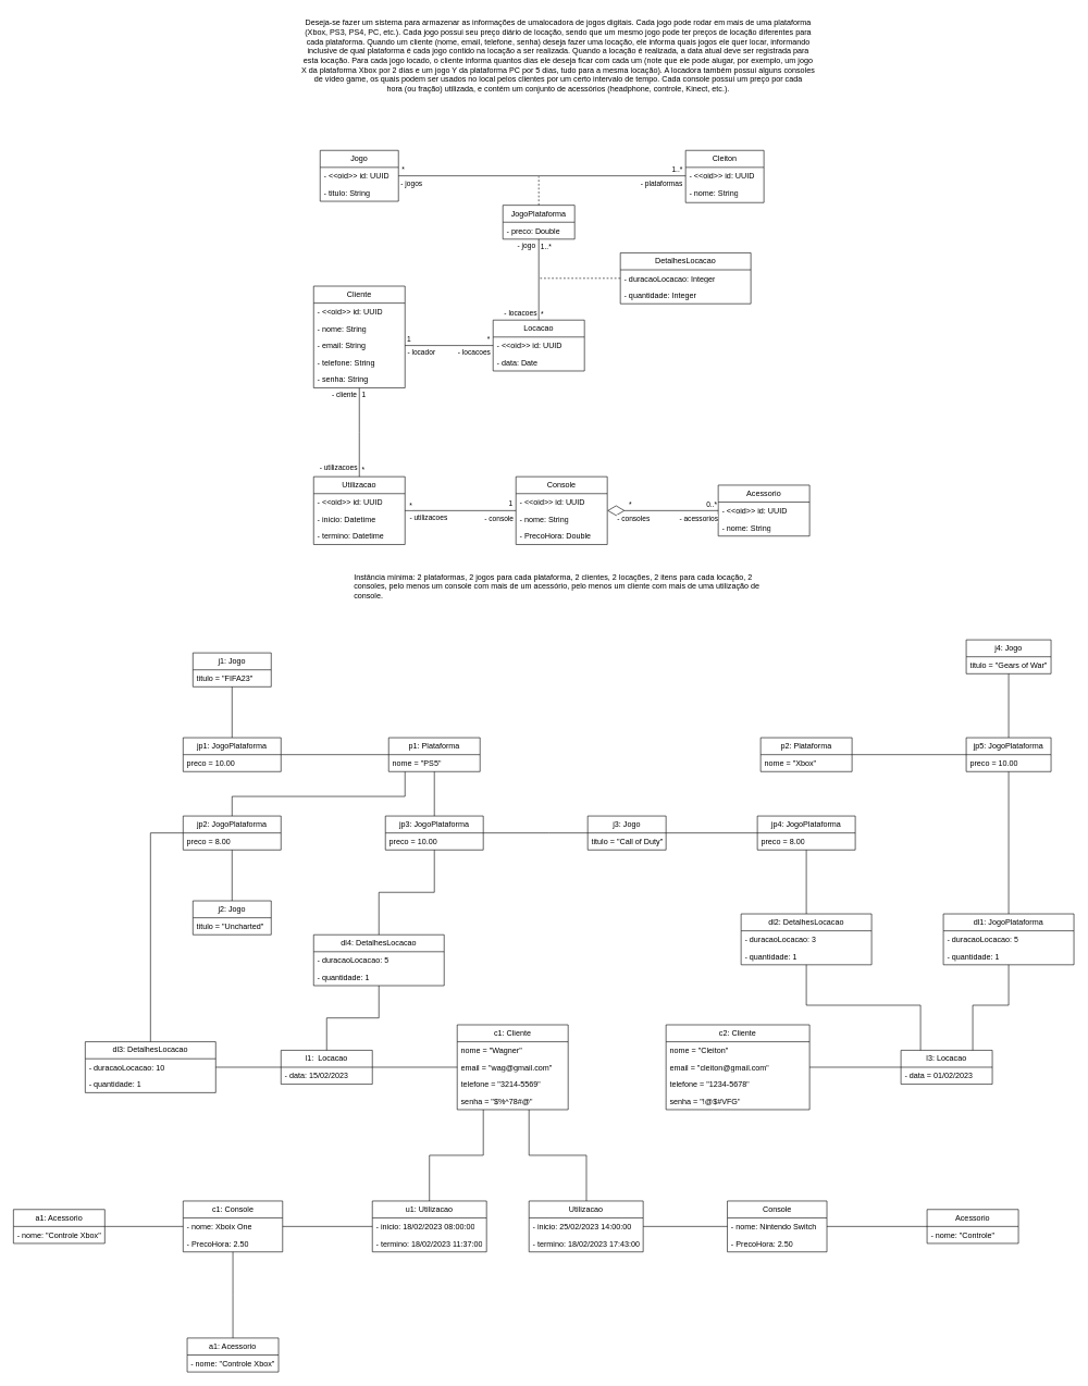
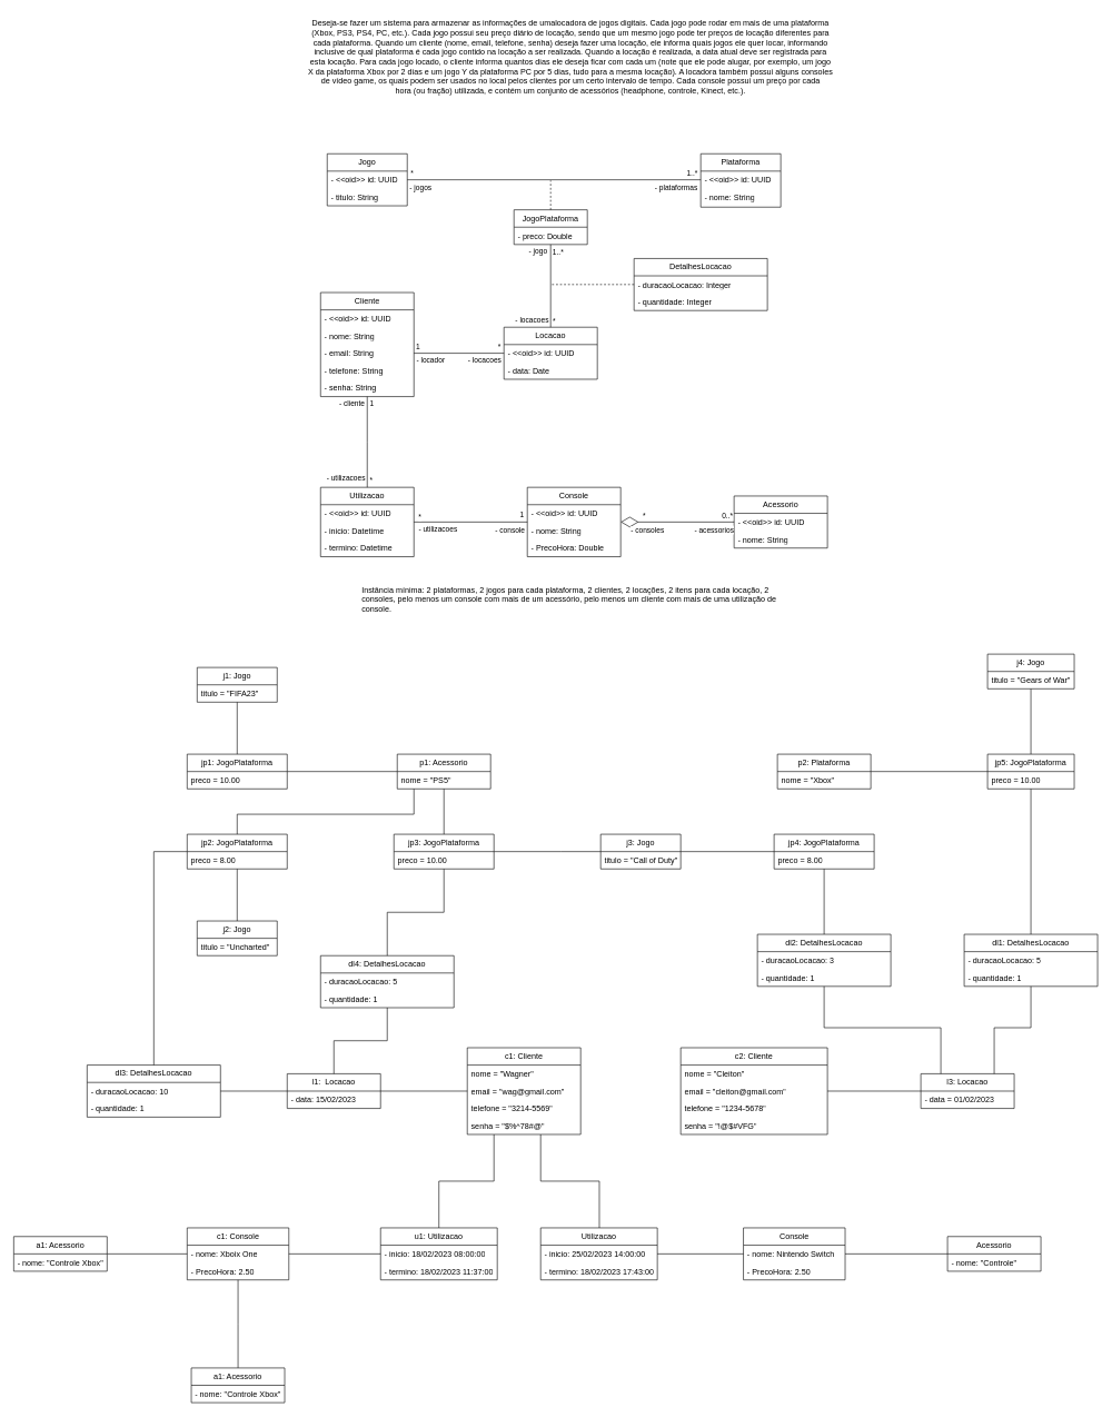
- <mxCell id="7" value="Cleiton" style="swimlane;fontStyle=0;childLayout=stackLayout;horizontal=1;startSize=26;fillColor=none;horizontalStack=0;resizeParent=1;resizeParentMax=0;resizeLast=0;collapsible=1;marginBottom=0;whiteSpace=wrap;html=1;" vertex="1" parent="1"><mxGeometry x="1050" y="230" width="120" height="80" as="geometry" /></mxCell>
+ <mxCell id="7" value="Plataforma" style="swimlane;fontStyle=0;childLayout=stackLayout;horizontal=1;startSize=26;fillColor=none;horizontalStack=0;resizeParent=1;resizeParentMax=0;resizeLast=0;collapsible=1;marginBottom=0;whiteSpace=wrap;html=1;" vertex="1" parent="1"><mxGeometry x="1050" y="230" width="120" height="80" as="geometry" /></mxCell>
- <mxCell id="67" value="p1: Plataforma" style="swimlane;fontStyle=0;childLayout=stackLayout;horizontal=1;startSize=26;fillColor=none;horizontalStack=0;resizeParent=1;resizeParentMax=0;resizeLast=0;collapsible=1;marginBottom=0;whiteSpace=wrap;html=1;" vertex="1" parent="1"><mxGeometry x="595" y="1130" width="140" height="52" as="geometry" /></mxCell>
+ <mxCell id="67" value="p1: Acessorio" style="swimlane;fontStyle=0;childLayout=stackLayout;horizontal=1;startSize=26;fillColor=none;horizontalStack=0;resizeParent=1;resizeParentMax=0;resizeLast=0;collapsible=1;marginBottom=0;whiteSpace=wrap;html=1;" vertex="1" parent="1"><mxGeometry x="595" y="1130" width="140" height="52" as="geometry" /></mxCell>
- <mxCell id="120" value="dl1: JogoPlataforma" style="swimlane;fontStyle=0;childLayout=stackLayout;horizontal=1;startSize=26;fillColor=none;horizontalStack=0;resizeParent=1;resizeParentMax=0;resizeLast=0;collapsible=1;marginBottom=0;whiteSpace=wrap;html=1;" vertex="1" parent="1"><mxGeometry x="1445" y="1400" width="200" height="78" as="geometry" /></mxCell>
+ <mxCell id="120" value="dl1: DetalhesLocacao" style="swimlane;fontStyle=0;childLayout=stackLayout;horizontal=1;startSize=26;fillColor=none;horizontalStack=0;resizeParent=1;resizeParentMax=0;resizeLast=0;collapsible=1;marginBottom=0;whiteSpace=wrap;html=1;" vertex="1" parent="1"><mxGeometry x="1445" y="1400" width="200" height="78" as="geometry" /></mxCell>
